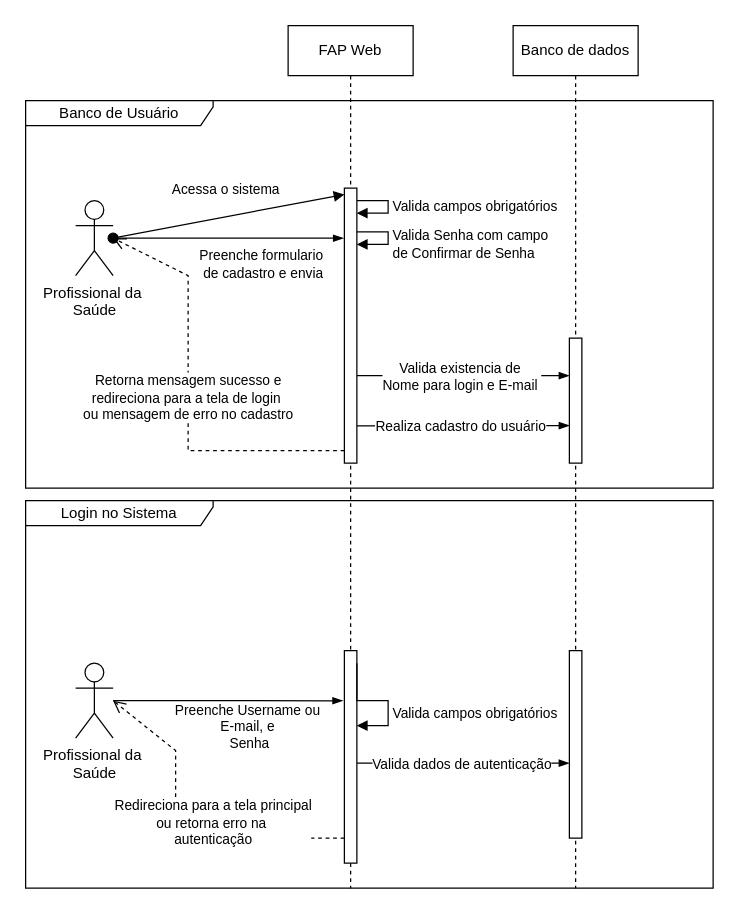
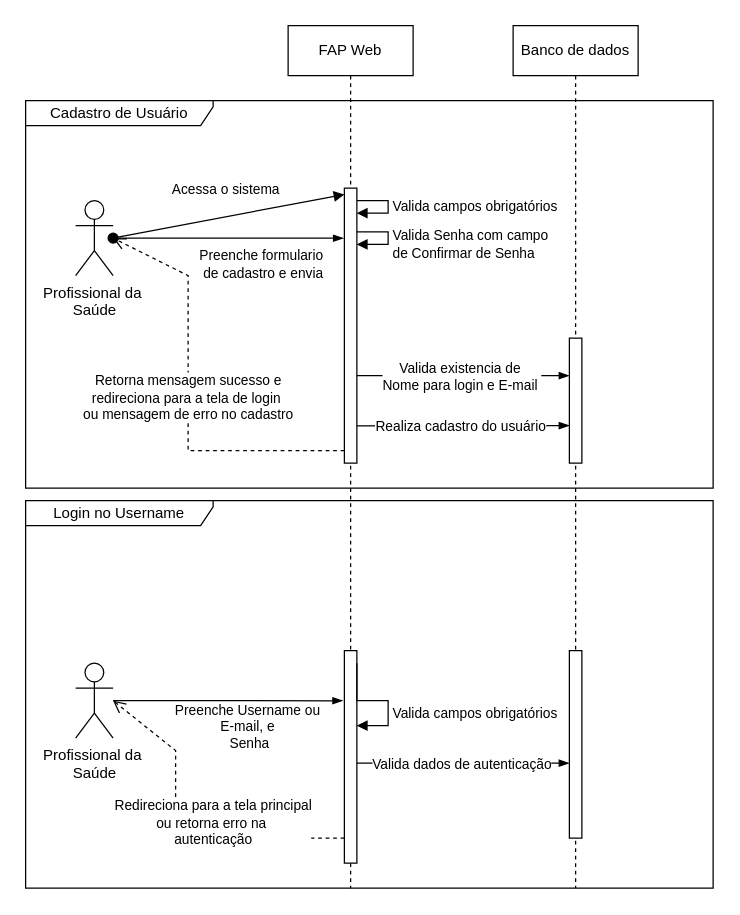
- <mxCell id="8" value="Banco de Usuário" style="shape=umlFrame;whiteSpace=wrap;html=1;pointerEvents=0;width=150;height=20;" parent="1" vertex="1"><mxGeometry x="20" y="80" width="550" height="310" as="geometry" /></mxCell>
+ <mxCell id="8" value="Cadastro de Usuário" style="shape=umlFrame;whiteSpace=wrap;html=1;pointerEvents=0;width=150;height=20;" parent="1" vertex="1"><mxGeometry x="20" y="80" width="550" height="310" as="geometry" /></mxCell>
- <mxCell id="20" value="Login no Sistema" style="shape=umlFrame;whiteSpace=wrap;html=1;pointerEvents=0;width=150;height=20;" parent="1" vertex="1"><mxGeometry x="20" y="400" width="550" height="310" as="geometry" /></mxCell>
+ <mxCell id="20" value="Login no Username" style="shape=umlFrame;whiteSpace=wrap;html=1;pointerEvents=0;width=150;height=20;" parent="1" vertex="1"><mxGeometry x="20" y="400" width="550" height="310" as="geometry" /></mxCell>
